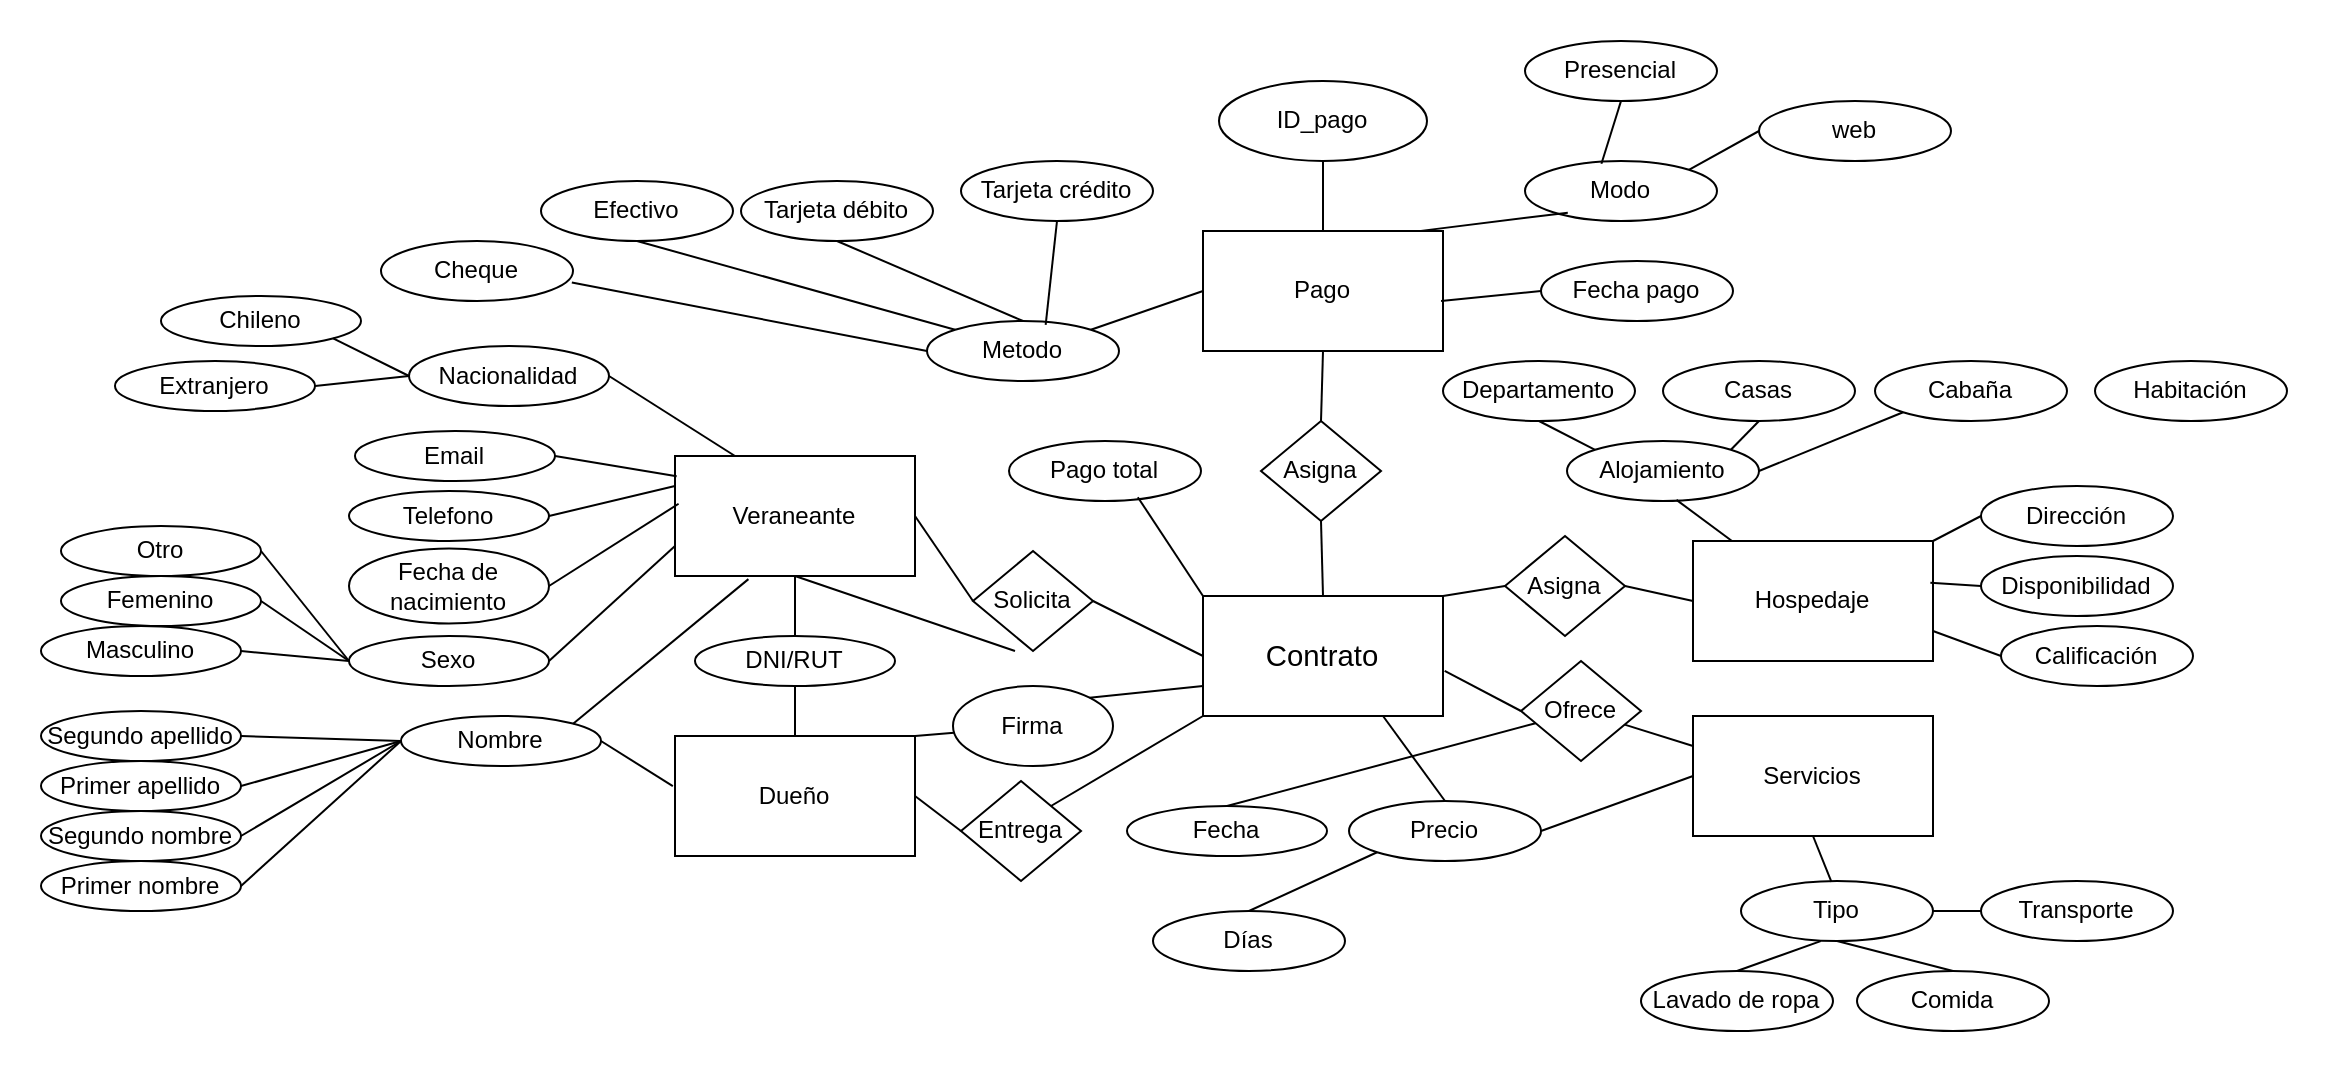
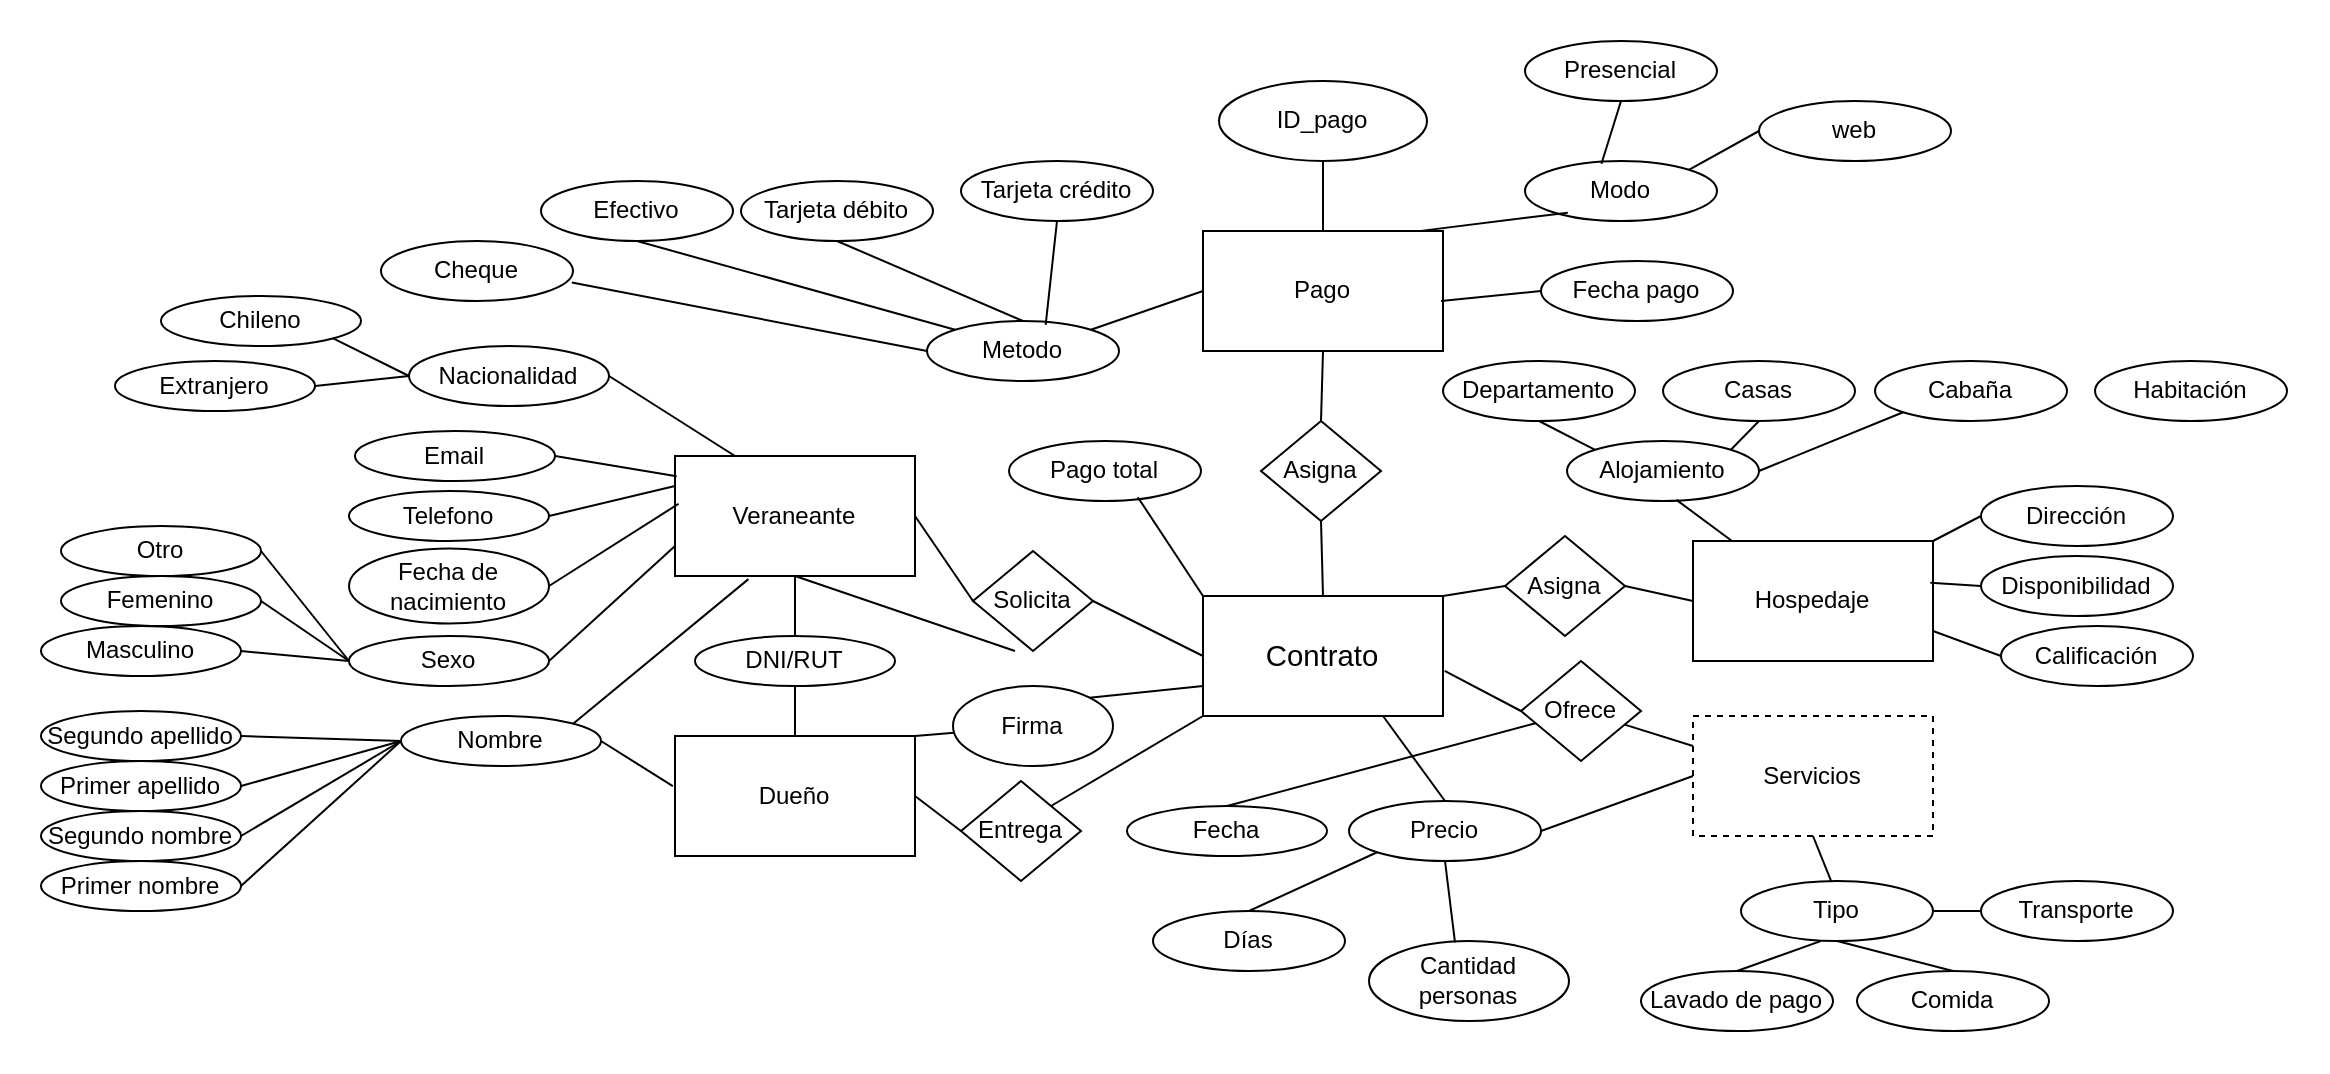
- <mxCell id="7" value="Servicios" style="rounded=0;whiteSpace=wrap;html=1;" vertex="1" parent="1"><mxGeometry x="846" y="357.5" width="120" height="60" as="geometry" /></mxCell>
+ <mxCell id="7" value="Servicios" style="rounded=0;whiteSpace=wrap;html=1;dashed=1;" vertex="1" parent="1"><mxGeometry x="846" y="357.5" width="120" height="60" as="geometry" /></mxCell>
+ <mxCell id="83" value="" style="endArrow=none;html=1;rounded=0;entryX=0.5;entryY=1;entryDx=0;entryDy=0;exitX=0.43;exitY=0.017;exitDx=0;exitDy=0;exitPerimeter=0;" edge="1" parent="1" source="73" target="75"><mxGeometry width="50" height="50" relative="1" as="geometry"><mxPoint x="440" y="325" as="sourcePoint" /><mxPoint x="490" y="275" as="targetPoint" /></mxGeometry></mxCell>
+ <mxCell id="73" value="Cantidad personas" style="ellipse;whiteSpace=wrap;html=1;" vertex="1" parent="1"><mxGeometry x="684" y="470" width="100" height="40" as="geometry" /></mxCell>
- <mxCell id="108" value="Lavado de ropa" style="ellipse;whiteSpace=wrap;html=1;" vertex="1" parent="1"><mxGeometry x="820" y="485" width="96" height="30" as="geometry" /></mxCell>
+ <mxCell id="108" value="Lavado de pago" style="ellipse;whiteSpace=wrap;html=1;" vertex="1" parent="1"><mxGeometry x="820" y="485" width="96" height="30" as="geometry" /></mxCell>
